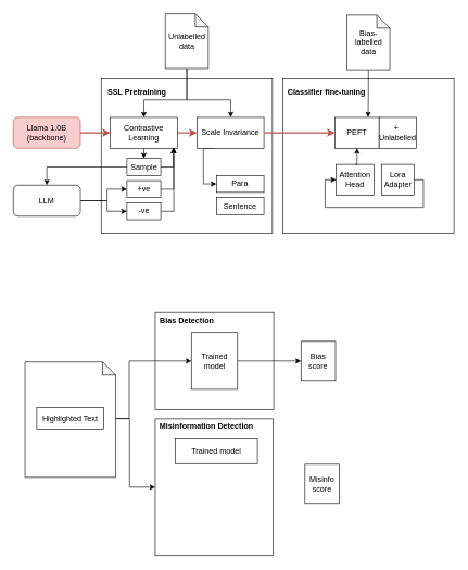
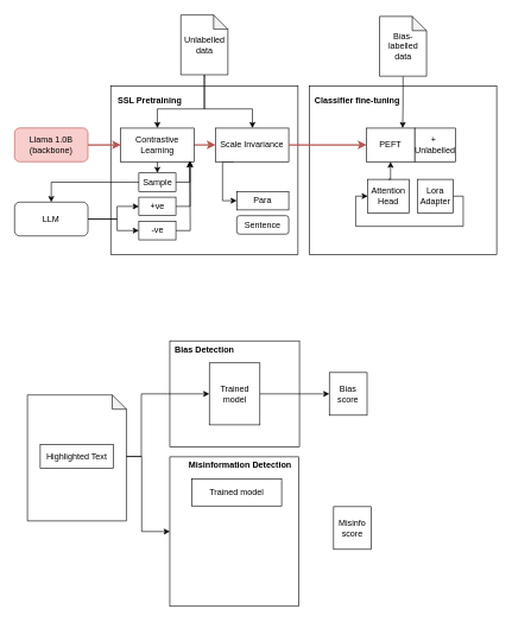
- <mxCell id="11" value="Sentence" style="rounded=0;whiteSpace=wrap;html=1;" parent="2" vertex="1"><mxGeometry x="177" y="182" width="73" height="26" as="geometry" /></mxCell>
+ <mxCell id="11" value="Sentence" style="whiteSpace=wrap;html=1;rounded=1;" parent="2" vertex="1"><mxGeometry x="177" y="182" width="73" height="26" as="geometry" /></mxCell>
- <mxCell id="46" value="&lt;b&gt;Misinformation Detection&lt;/b&gt;" style="text;html=1;align=center;verticalAlign=middle;whiteSpace=wrap;rounded=0;" parent="44" vertex="1"><mxGeometry x="2.56" y="3.12" width="152.44" height="18.73" as="geometry" /></mxCell>
+ <mxCell id="46" value="&lt;b&gt;Misinformation Detection&lt;/b&gt;" style="text;html=1;align=center;verticalAlign=middle;whiteSpace=wrap;rounded=0;" parent="44" vertex="1"><mxGeometry x="22.56" y="3.12" width="152.44" height="18.73" as="geometry" /></mxCell>
